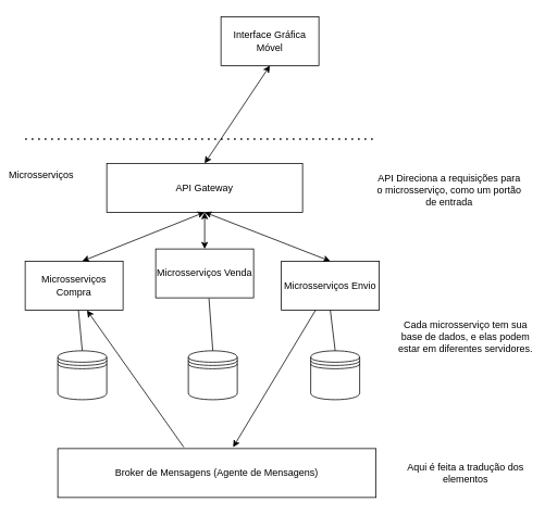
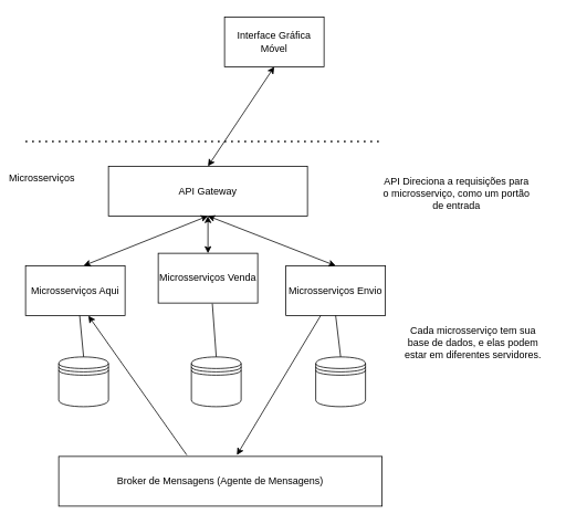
- <mxCell id="7" value="Microsserviços Compra&lt;br&gt;" style="rounded=0;whiteSpace=wrap;html=1;" parent="1" vertex="1"><mxGeometry x="30" y="320" width="120" height="60" as="geometry" /></mxCell>
+ <mxCell id="7" value="Microsserviços Aqui&lt;br&gt;" style="rounded=0;whiteSpace=wrap;html=1;" parent="1" vertex="1"><mxGeometry x="30" y="320" width="120" height="60" as="geometry" /></mxCell>
- <mxCell id="24" value="Aqui é feita a tradução dos elementos" style="text;html=1;strokeColor=none;fillColor=none;align=center;verticalAlign=middle;whiteSpace=wrap;rounded=0;" vertex="1" parent="1"><mxGeometry x="480" y="562.5" width="180" height="35" as="geometry" /></mxCell>
